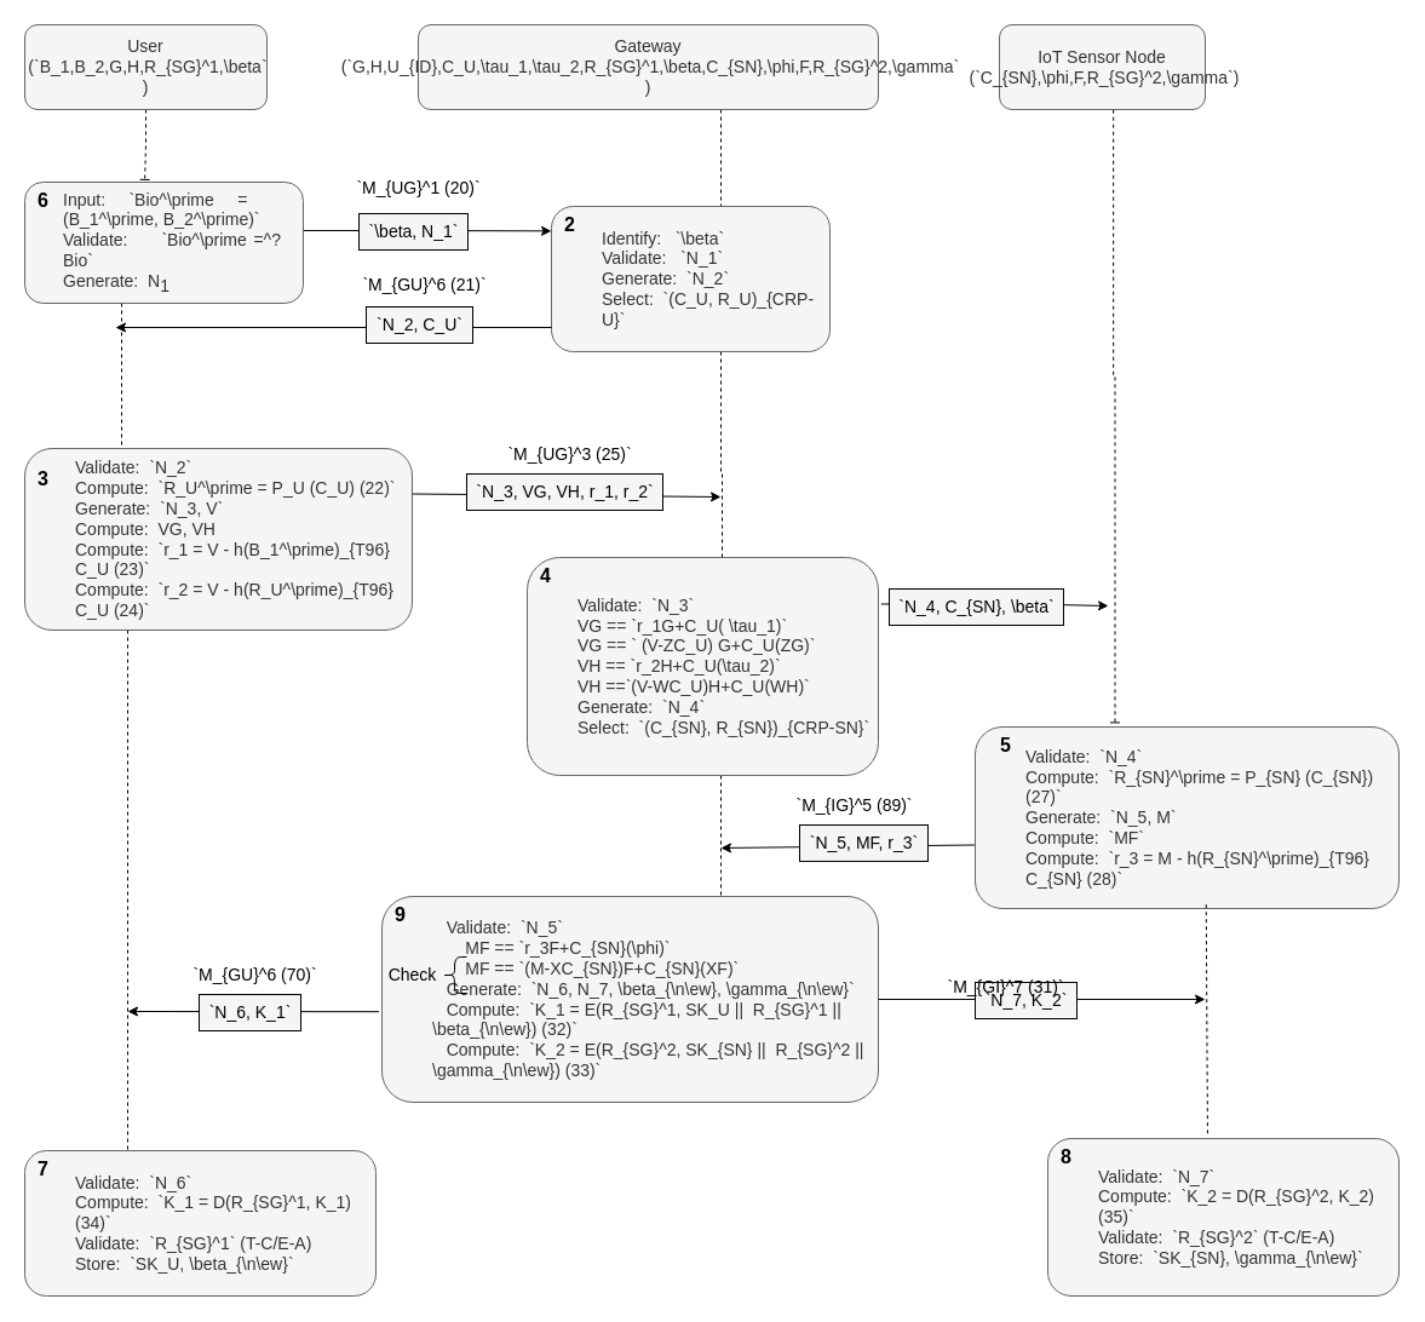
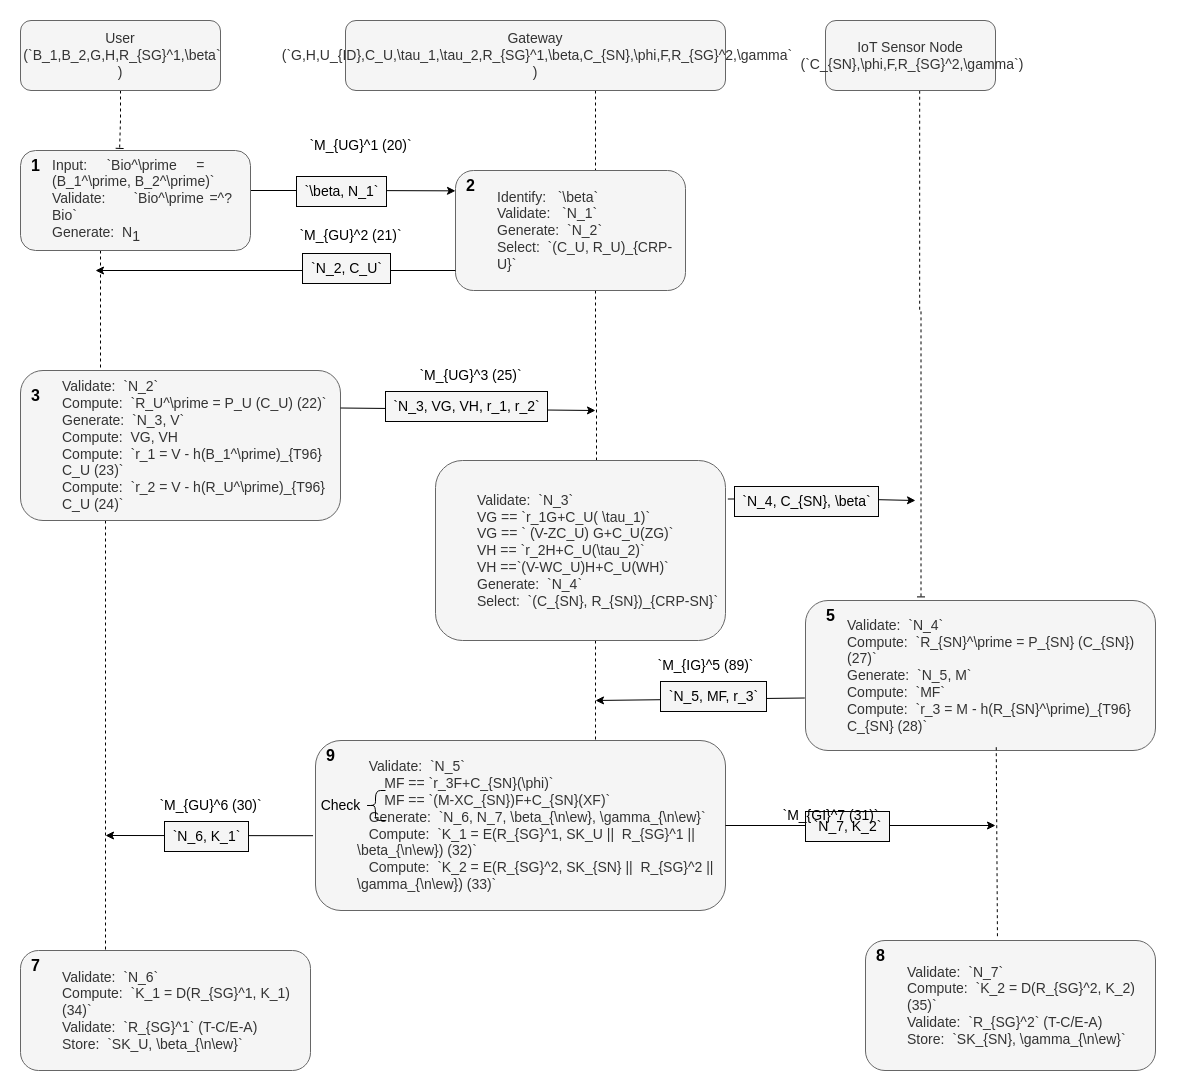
- <mxCell id="35" value="&lt;font style=&quot;font-size: 14px;&quot;&gt;`M_{UG}^1 (20)`&lt;/font&gt;" style="text;html=1;align=center;verticalAlign=middle;resizable=0;points=[];autosize=1;strokeColor=none;fillColor=none;fontSize=14;fontColor=#000000;" parent="1" vertex="1"><mxGeometry x="280" y="140" width="130" height="30" as="geometry" /></mxCell>
+ <mxCell id="35" value="&lt;font style=&quot;font-size: 14px;&quot;&gt;`M_{UG}^1 (20)`&lt;/font&gt;" style="text;html=1;align=center;verticalAlign=middle;resizable=0;points=[];autosize=1;strokeColor=none;fillColor=none;fontSize=14;fontColor=#000000;" parent="1" vertex="1"><mxGeometry x="295" y="130" width="130" height="30" as="geometry" /></mxCell>
- <mxCell id="42" value="&lt;b&gt;&lt;font style=&quot;font-size: 16px;&quot;&gt;6&lt;/font&gt;&lt;/b&gt;" style="text;html=1;align=center;verticalAlign=middle;resizable=0;points=[];autosize=1;strokeColor=none;fillColor=none;" vertex="1" parent="1"><mxGeometry x="20" y="150" width="30" height="30" as="geometry" /></mxCell>
+ <mxCell id="42" value="&lt;b&gt;&lt;font style=&quot;font-size: 16px;&quot;&gt;1&lt;/font&gt;&lt;/b&gt;" style="text;html=1;align=center;verticalAlign=middle;resizable=0;points=[];autosize=1;strokeColor=none;fillColor=none;" vertex="1" parent="1"><mxGeometry x="20" y="150" width="30" height="30" as="geometry" /></mxCell>
- <mxCell id="36" value="&lt;font style=&quot;font-size: 14px;&quot;&gt;`M_{GU}^6 (21)`&lt;/font&gt;" style="text;html=1;align=center;verticalAlign=middle;resizable=0;points=[];autosize=1;strokeColor=none;fillColor=none;fontSize=14;fontColor=#000000;" parent="1" vertex="1"><mxGeometry x="285" y="220" width="130" height="30" as="geometry" /></mxCell>
+ <mxCell id="36" value="&lt;font style=&quot;font-size: 14px;&quot;&gt;`M_{GU}^2 (21)`&lt;/font&gt;" style="text;html=1;align=center;verticalAlign=middle;resizable=0;points=[];autosize=1;strokeColor=none;fillColor=none;fontSize=14;fontColor=#000000;" parent="1" vertex="1"><mxGeometry x="285" y="220" width="130" height="30" as="geometry" /></mxCell>
- <mxCell id="45" value="&lt;b&gt;&lt;font style=&quot;font-size: 16px;&quot;&gt;4&lt;/font&gt;&lt;/b&gt;" style="text;html=1;align=center;verticalAlign=middle;resizable=0;points=[];autosize=1;strokeColor=none;fillColor=none;" vertex="1" parent="1"><mxGeometry x="435" y="460" width="30" height="30" as="geometry" /></mxCell>
- <mxCell id="39" value="&lt;font style=&quot;font-size: 14px;&quot;&gt;`M_{GU}^6 (70)`&lt;/font&gt;" style="text;html=1;align=center;verticalAlign=middle;resizable=0;points=[];autosize=1;strokeColor=none;fillColor=none;fontSize=14;fontColor=#000000;" parent="1" vertex="1"><mxGeometry x="145" y="790" width="130" height="30" as="geometry" /></mxCell>
+ <mxCell id="39" value="&lt;font style=&quot;font-size: 14px;&quot;&gt;`M_{GU}^6 (30)`&lt;/font&gt;" style="text;html=1;align=center;verticalAlign=middle;resizable=0;points=[];autosize=1;strokeColor=none;fillColor=none;fontSize=14;fontColor=#000000;" parent="1" vertex="1"><mxGeometry x="145" y="790" width="130" height="30" as="geometry" /></mxCell>
